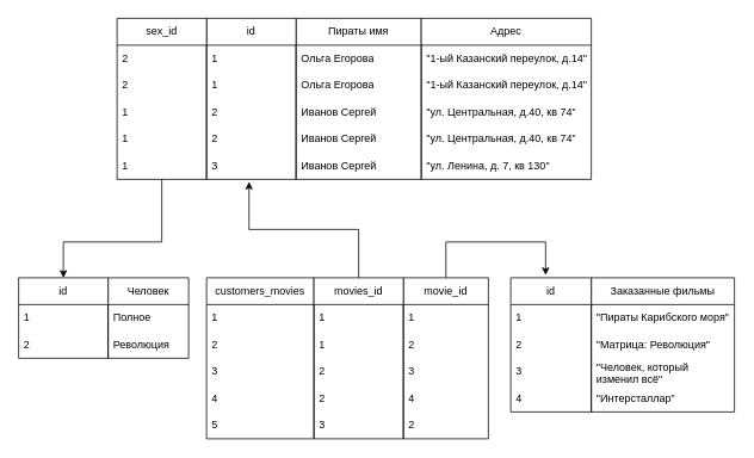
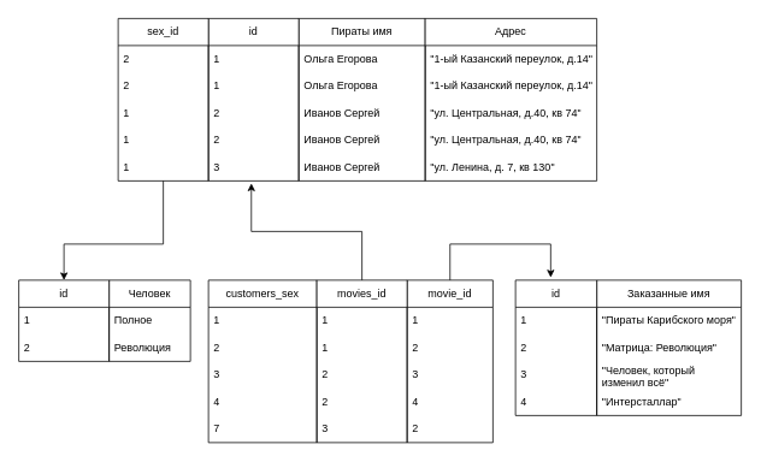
- <mxCell id="33" value="customers_movies" style="swimlane;fontStyle=0;childLayout=stackLayout;horizontal=1;startSize=30;horizontalStack=0;resizeParent=1;resizeParentMax=0;resizeLast=0;collapsible=1;marginBottom=0;whiteSpace=wrap;html=1;" parent="1" vertex="1"><mxGeometry x="230" y="310" width="120" height="180" as="geometry" /></mxCell>
+ <mxCell id="33" value="customers_sex" style="swimlane;fontStyle=0;childLayout=stackLayout;horizontal=1;startSize=30;horizontalStack=0;resizeParent=1;resizeParentMax=0;resizeLast=0;collapsible=1;marginBottom=0;whiteSpace=wrap;html=1;" parent="1" vertex="1"><mxGeometry x="230" y="310" width="120" height="180" as="geometry" /></mxCell>
- <mxCell id="14" value="Заказанные фильмы" style="swimlane;fontStyle=0;childLayout=stackLayout;horizontal=1;startSize=30;horizontalStack=0;resizeParent=1;resizeParentMax=0;resizeLast=0;collapsible=1;marginBottom=0;whiteSpace=wrap;html=1;" parent="1" vertex="1"><mxGeometry x="660" y="310" width="160" height="150" as="geometry" /></mxCell>
+ <mxCell id="14" value="Заказанные имя" style="swimlane;fontStyle=0;childLayout=stackLayout;horizontal=1;startSize=30;horizontalStack=0;resizeParent=1;resizeParentMax=0;resizeLast=0;collapsible=1;marginBottom=0;whiteSpace=wrap;html=1;" parent="1" vertex="1"><mxGeometry x="660" y="310" width="160" height="150" as="geometry" /></mxCell>
- <mxCell id="38" value="5" style="text;strokeColor=none;fillColor=none;align=left;verticalAlign=middle;spacingLeft=4;spacingRight=4;overflow=hidden;points=[[0,0.5],[1,0.5]];portConstraint=eastwest;rotatable=0;whiteSpace=wrap;html=1;" parent="33" vertex="1"><mxGeometry y="150" width="120" height="30" as="geometry" /></mxCell>
+ <mxCell id="38" value="7" style="text;strokeColor=none;fillColor=none;align=left;verticalAlign=middle;spacingLeft=4;spacingRight=4;overflow=hidden;points=[[0,0.5],[1,0.5]];portConstraint=eastwest;rotatable=0;whiteSpace=wrap;html=1;" parent="33" vertex="1"><mxGeometry y="150" width="120" height="30" as="geometry" /></mxCell>
